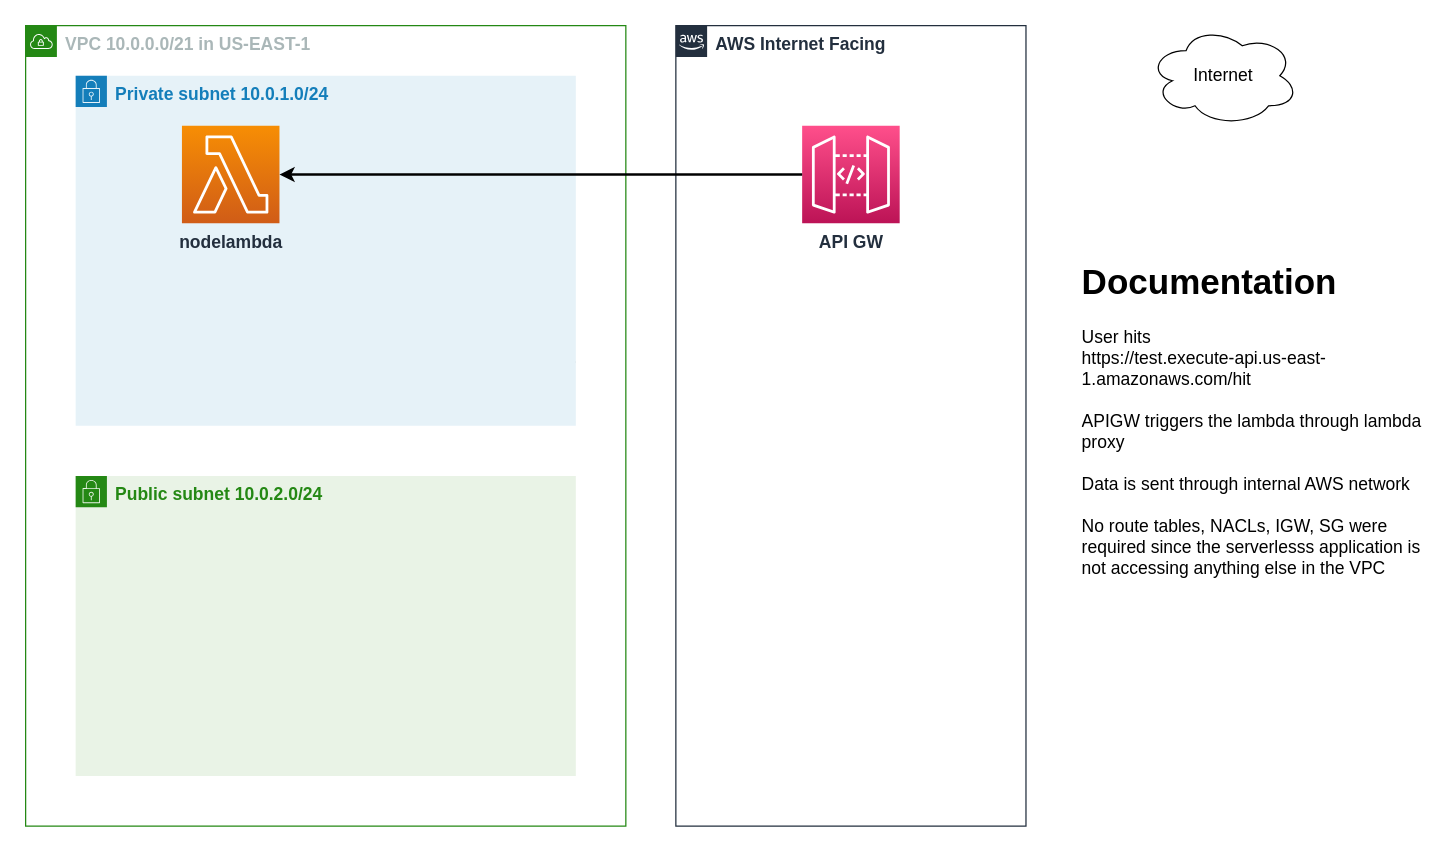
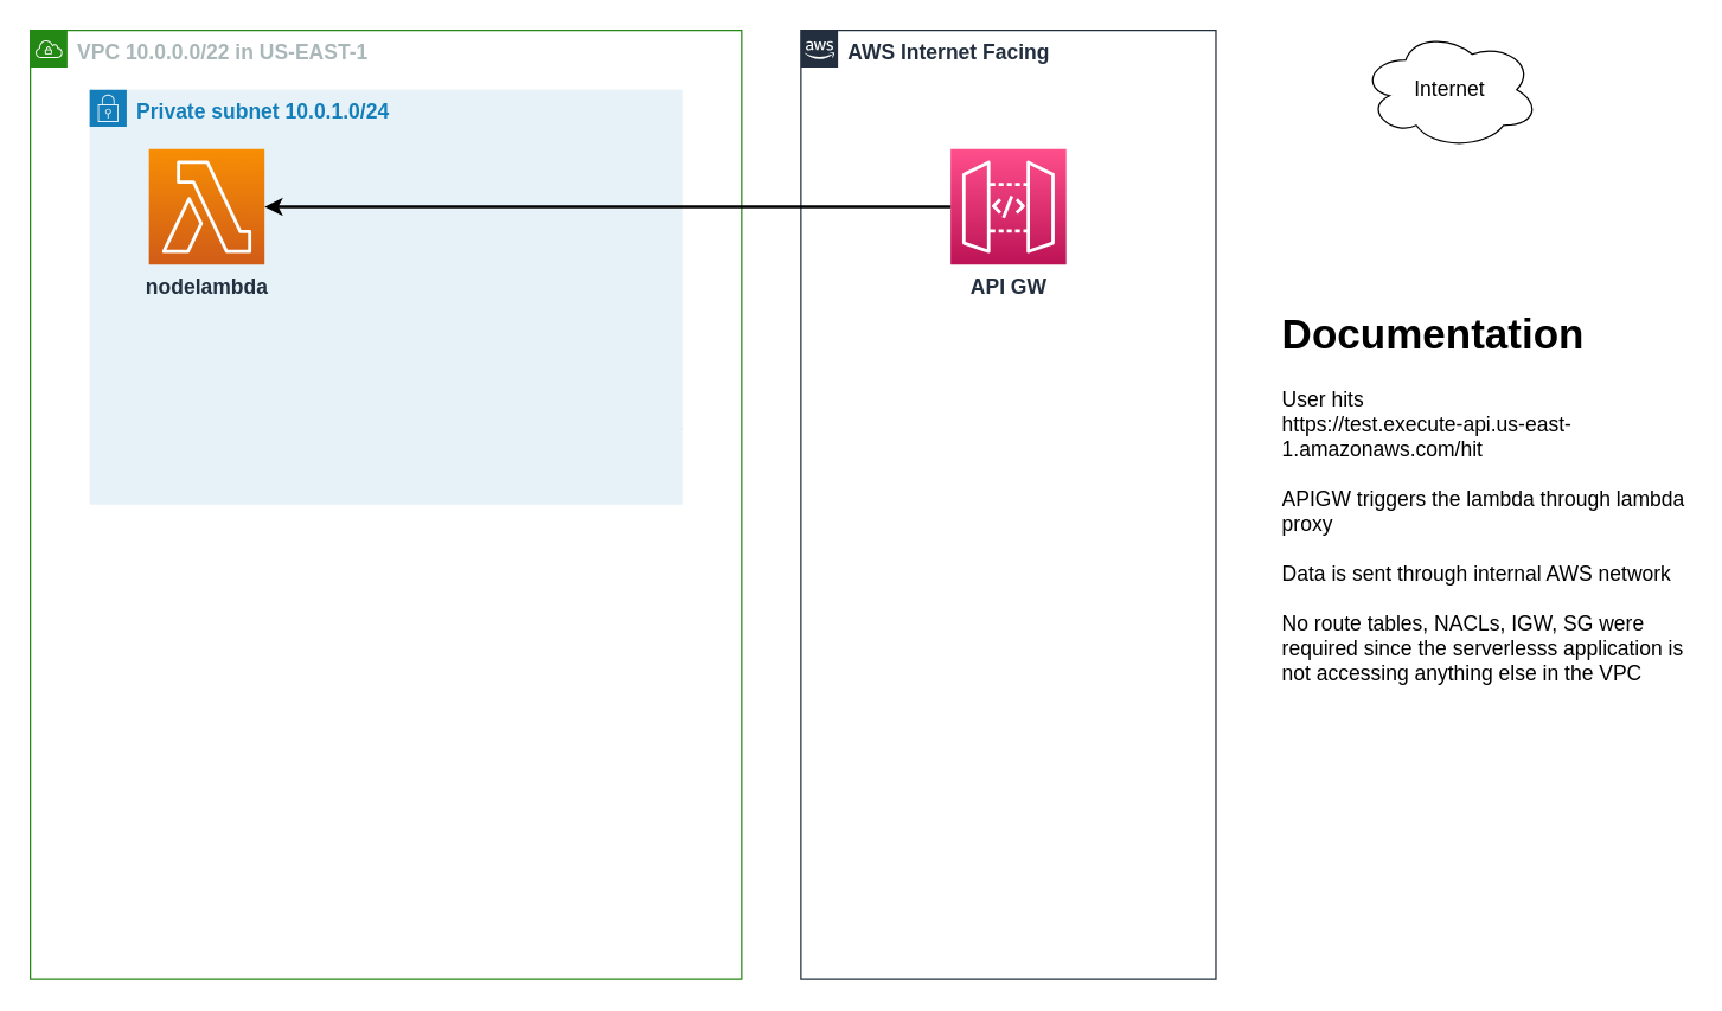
- <mxCell id="6" value="&lt;b&gt;&lt;font style=&quot;font-size: 14px;&quot;&gt;VPC 10.0.0.0/21 in US-EAST-1&lt;br&gt;&lt;/font&gt;&lt;/b&gt;" style="points=[[0,0],[0.25,0],[0.5,0],[0.75,0],[1,0],[1,0.25],[1,0.5],[1,0.75],[1,1],[0.75,1],[0.5,1],[0.25,1],[0,1],[0,0.75],[0,0.5],[0,0.25]];outlineConnect=0;gradientColor=none;html=1;whiteSpace=wrap;fontSize=12;fontStyle=0;container=1;pointerEvents=0;collapsible=0;recursiveResize=0;shape=mxgraph.aws4.group;grIcon=mxgraph.aws4.group_vpc;strokeColor=#248814;fillColor=none;verticalAlign=top;align=left;spacingLeft=30;fontColor=#AAB7B8;dashed=0;" vertex="1" parent="1"><mxGeometry x="20" y="20" width="480" height="640" as="geometry" /></mxCell>
+ <mxCell id="6" value="&lt;b&gt;&lt;font style=&quot;font-size: 14px;&quot;&gt;VPC 10.0.0.0/22 in US-EAST-1&lt;br&gt;&lt;/font&gt;&lt;/b&gt;" style="points=[[0,0],[0.25,0],[0.5,0],[0.75,0],[1,0],[1,0.25],[1,0.5],[1,0.75],[1,1],[0.75,1],[0.5,1],[0.25,1],[0,1],[0,0.75],[0,0.5],[0,0.25]];outlineConnect=0;gradientColor=none;html=1;whiteSpace=wrap;fontSize=12;fontStyle=0;container=1;pointerEvents=0;collapsible=0;recursiveResize=0;shape=mxgraph.aws4.group;grIcon=mxgraph.aws4.group_vpc;strokeColor=#248814;fillColor=none;verticalAlign=top;align=left;spacingLeft=30;fontColor=#AAB7B8;dashed=0;" vertex="1" parent="1"><mxGeometry x="20" y="20" width="480" height="640" as="geometry" /></mxCell>
- <mxCell id="8" value="&lt;b&gt;&lt;font style=&quot;font-size: 14px;&quot;&gt;nodelambda&lt;/font&gt;&lt;/b&gt;" style="sketch=0;points=[[0,0,0],[0.25,0,0],[0.5,0,0],[0.75,0,0],[1,0,0],[0,1,0],[0.25,1,0],[0.5,1,0],[0.75,1,0],[1,1,0],[0,0.25,0],[0,0.5,0],[0,0.75,0],[1,0.25,0],[1,0.5,0],[1,0.75,0]];outlineConnect=0;fontColor=#232F3E;gradientColor=#F78E04;gradientDirection=north;fillColor=#D05C17;strokeColor=#ffffff;dashed=0;verticalLabelPosition=bottom;verticalAlign=top;align=center;html=1;fontSize=12;fontStyle=0;aspect=fixed;shape=mxgraph.aws4.resourceIcon;resIcon=mxgraph.aws4.lambda;" vertex="1" parent="7"><mxGeometry x="85" y="40" width="78" height="78" as="geometry" /></mxCell>
+ <mxCell id="8" value="&lt;b&gt;&lt;font style=&quot;font-size: 14px;&quot;&gt;nodelambda&lt;/font&gt;&lt;/b&gt;" style="sketch=0;points=[[0,0,0],[0.25,0,0],[0.5,0,0],[0.75,0,0],[1,0,0],[0,1,0],[0.25,1,0],[0.5,1,0],[0.75,1,0],[1,1,0],[0,0.25,0],[0,0.5,0],[0,0.75,0],[1,0.25,0],[1,0.5,0],[1,0.75,0]];outlineConnect=0;fontColor=#232F3E;gradientColor=#F78E04;gradientDirection=north;fillColor=#D05C17;strokeColor=#ffffff;dashed=0;verticalLabelPosition=bottom;verticalAlign=top;align=center;html=1;fontSize=12;fontStyle=0;aspect=fixed;shape=mxgraph.aws4.resourceIcon;resIcon=mxgraph.aws4.lambda;" vertex="1" parent="7"><mxGeometry x="40" y="40" width="78" height="78" as="geometry" /></mxCell>
- <mxCell id="9" value="&lt;b&gt;&lt;font style=&quot;font-size: 14px;&quot;&gt;Public subnet 10.0.2.0/24&lt;br&gt;&lt;/font&gt;&lt;/b&gt;" style="points=[[0,0],[0.25,0],[0.5,0],[0.75,0],[1,0],[1,0.25],[1,0.5],[1,0.75],[1,1],[0.75,1],[0.5,1],[0.25,1],[0,1],[0,0.75],[0,0.5],[0,0.25]];outlineConnect=0;gradientColor=none;html=1;whiteSpace=wrap;fontSize=12;fontStyle=0;container=1;pointerEvents=0;collapsible=0;recursiveResize=0;shape=mxgraph.aws4.group;grIcon=mxgraph.aws4.group_security_group;grStroke=0;strokeColor=#248814;fillColor=#E9F3E6;verticalAlign=top;align=left;spacingLeft=30;fontColor=#248814;dashed=0;" vertex="1" parent="6"><mxGeometry x="40" y="360" width="400" height="240" as="geometry" /></mxCell>
